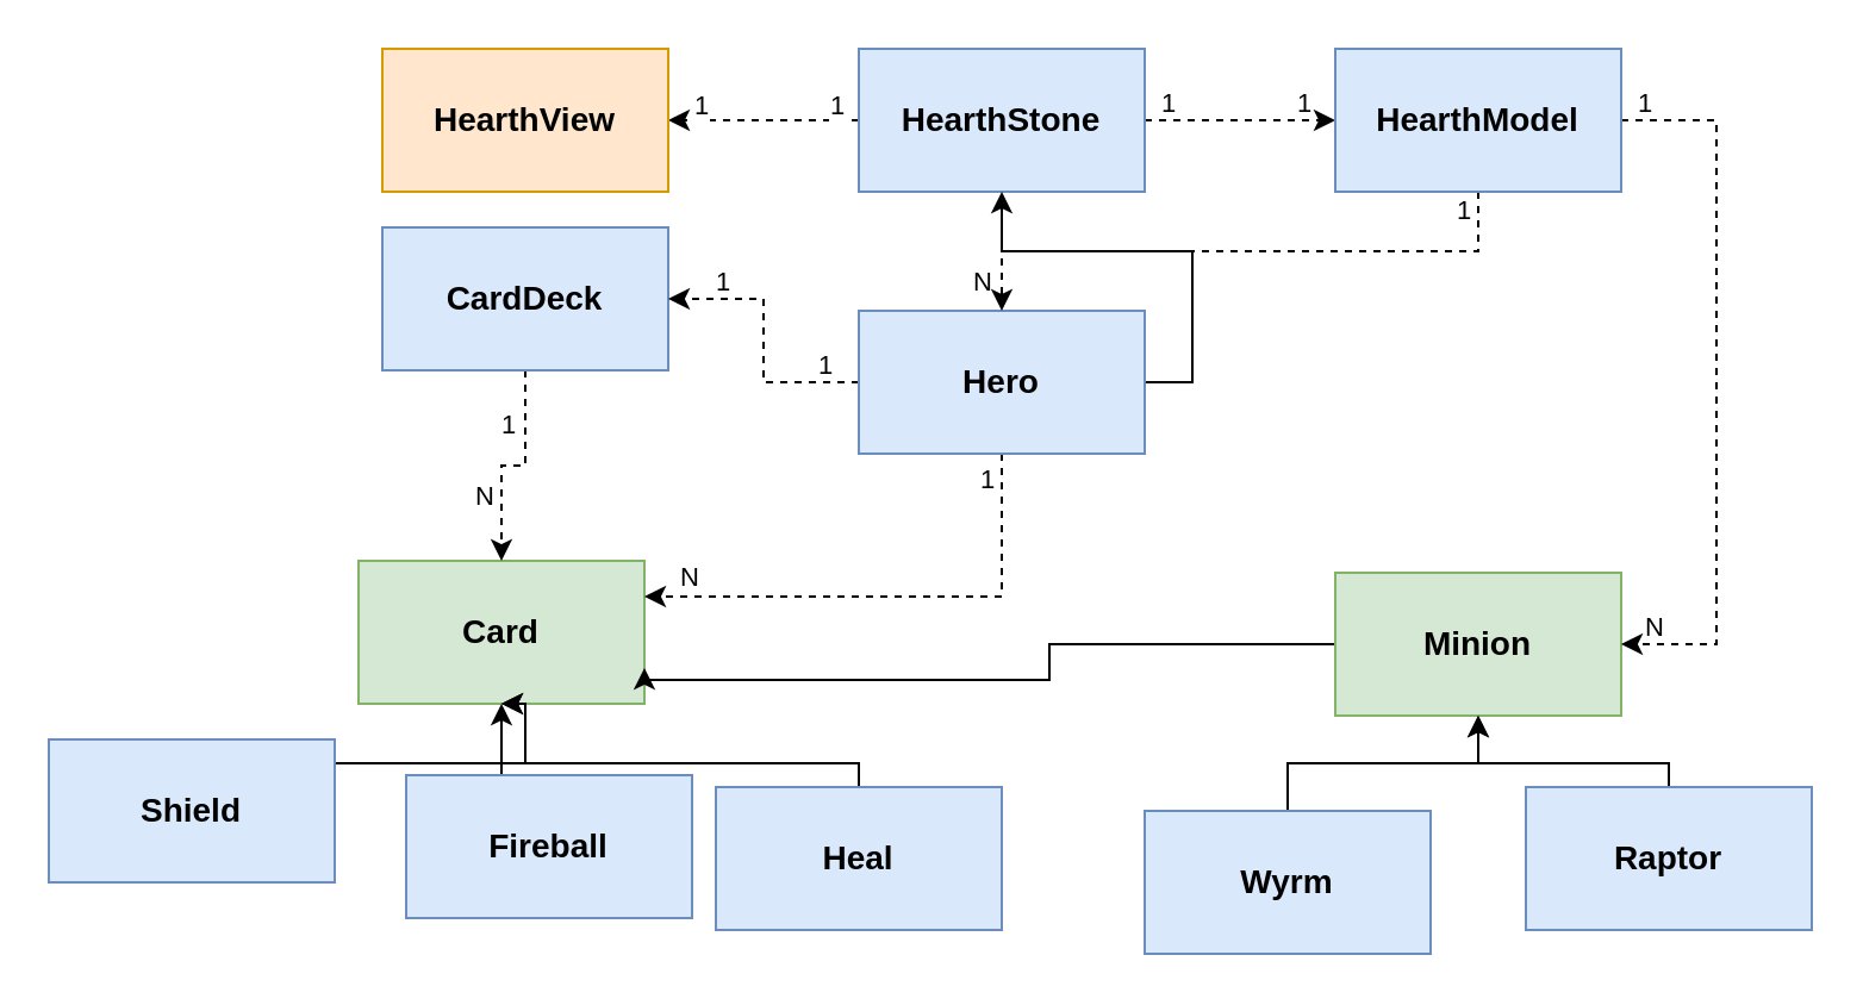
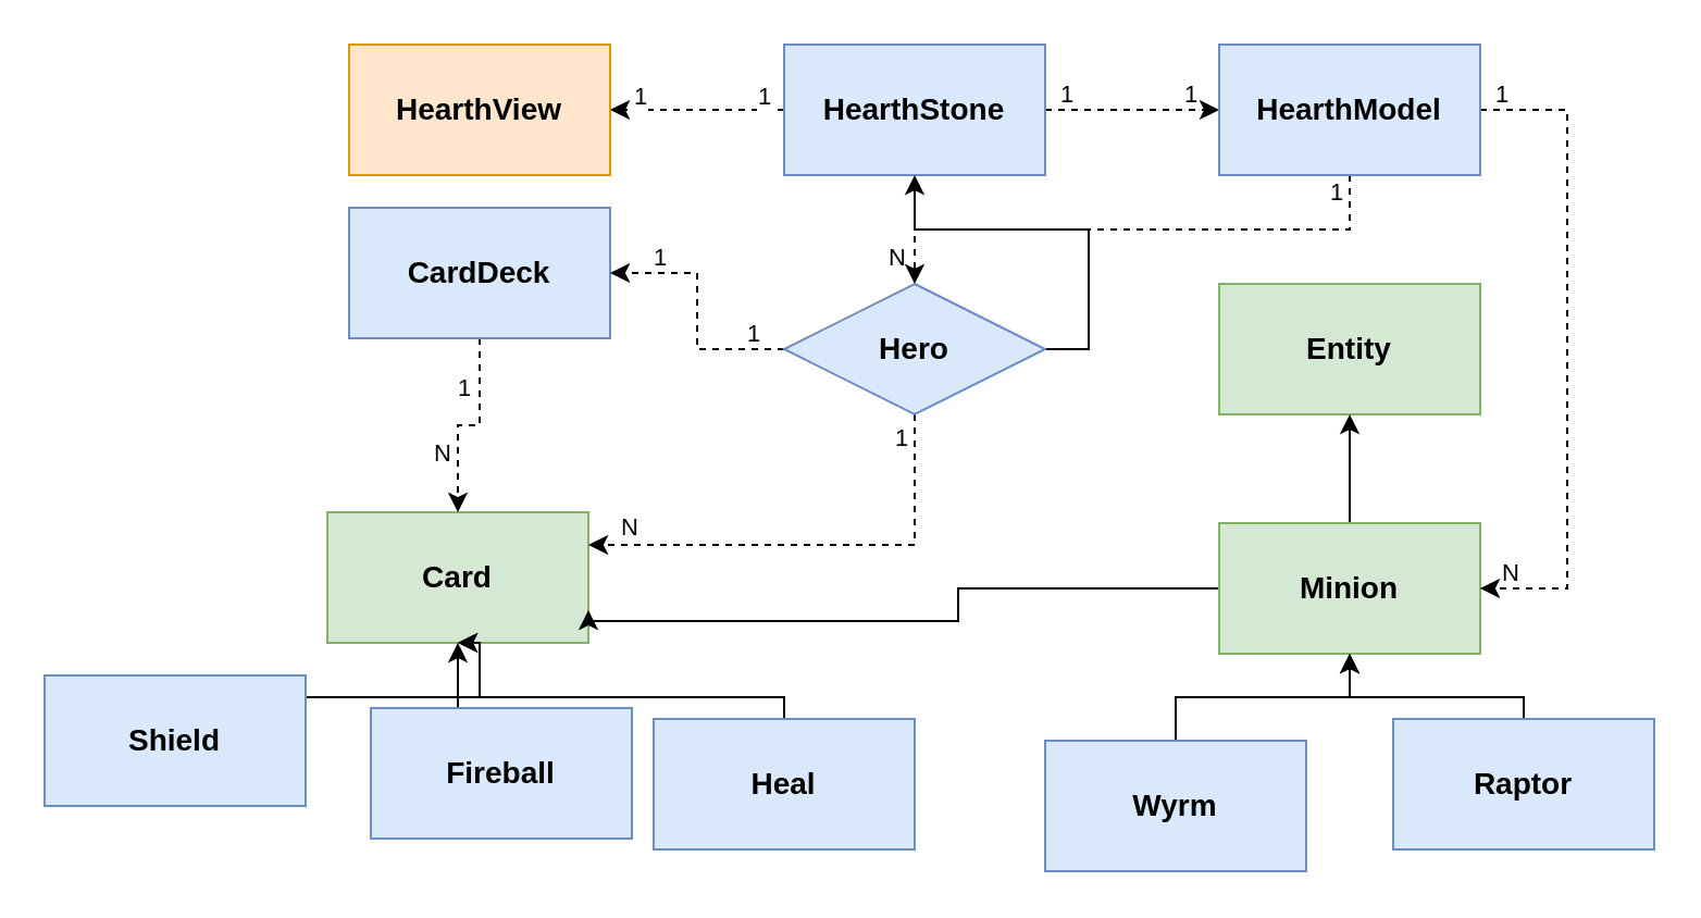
- <mxCell id="29" value="&lt;b&gt;&lt;font style=&quot;font-size: 14px;&quot;&gt;Hero&lt;/font&gt;&lt;/b&gt;" style="rounded=0;whiteSpace=wrap;html=1;fillColor=#dae8fc;strokeColor=#6c8ebf;" vertex="1" parent="1"><mxGeometry x="360" y="130" width="120" height="60" as="geometry" /></mxCell>
+ <mxCell id="29" value="&lt;b&gt;&lt;font style=&quot;font-size: 14px;&quot;&gt;Hero&lt;/font&gt;&lt;/b&gt;" style="rhombus;whiteSpace=wrap;html=1;fillColor=#dae8fc;strokeColor=#6c8ebf;" vertex="1" parent="1"><mxGeometry x="360" y="130" width="120" height="60" as="geometry" /></mxCell>
+ <mxCell id="21" value="&lt;b style=&quot;font-size: 14px;&quot;&gt;&lt;font style=&quot;font-size: 14px;&quot;&gt;Entity&lt;/font&gt;&lt;/b&gt;" style="rounded=0;whiteSpace=wrap;html=1;fillColor=#d5e8d4;strokeColor=#82b366;fontSize=14;" vertex="1" parent="1"><mxGeometry x="560" y="130" width="120" height="60" as="geometry" /></mxCell>
+ <mxCell id="30" style="edgeStyle=orthogonalEdgeStyle;rounded=0;orthogonalLoop=1;jettySize=auto;html=1;exitX=0.5;exitY=0;exitDx=0;exitDy=0;entryX=0.5;entryY=1;entryDx=0;entryDy=0;" edge="1" parent="1" source="32" target="21"><mxGeometry relative="1" as="geometry" /></mxCell>
